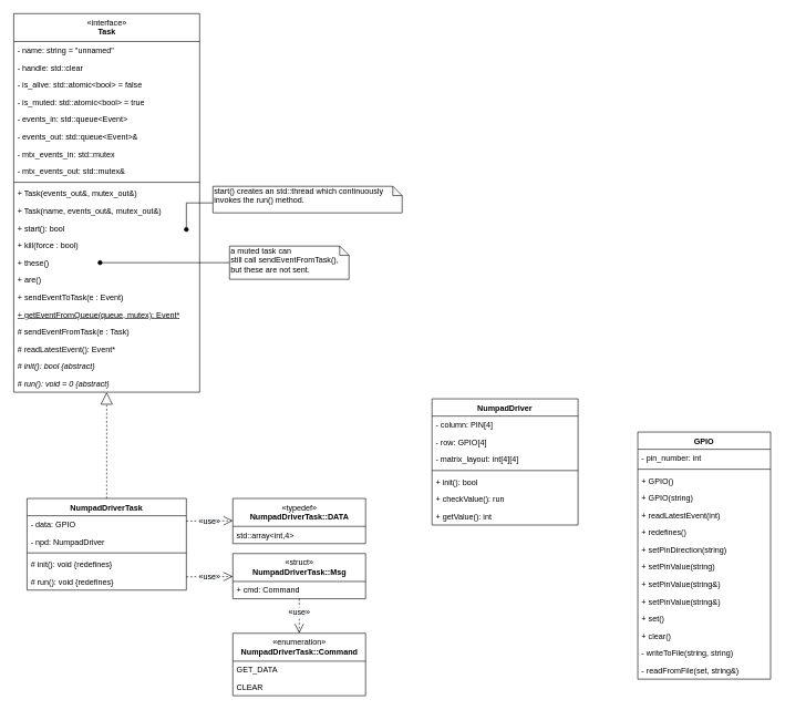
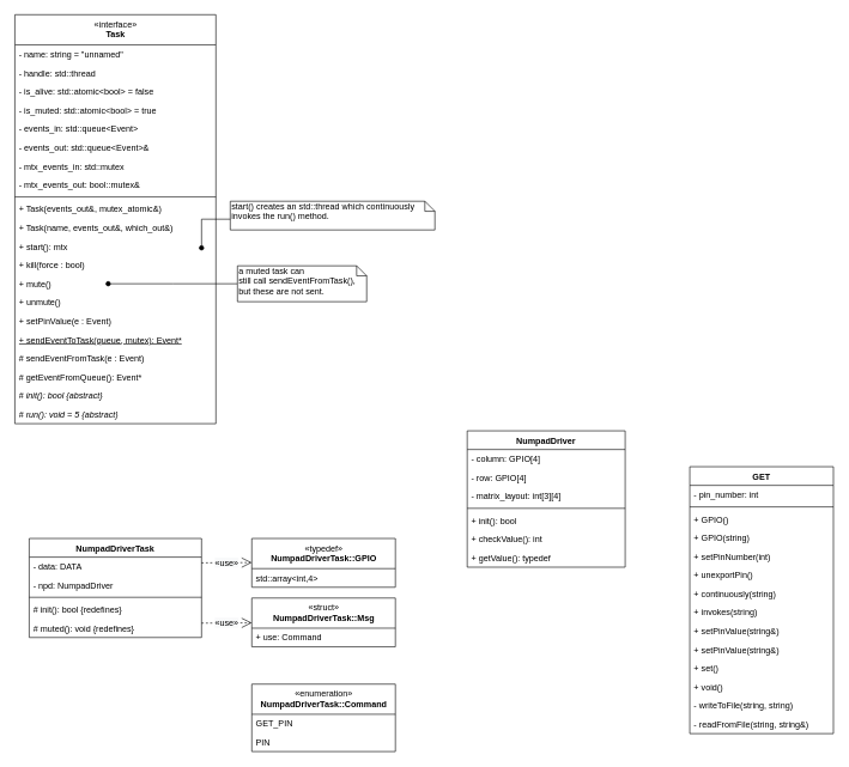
- <mxCell id="45" value="- handle: std::clear" style="text;strokeColor=none;fillColor=none;align=left;verticalAlign=top;spacingLeft=4;spacingRight=4;overflow=hidden;rotatable=0;points=[[0,0.5],[1,0.5]];portConstraint=eastwest;" parent="43" vertex="1"><mxGeometry y="68" width="280" height="26" as="geometry" /></mxCell>
+ <mxCell id="45" value="- handle: std::thread" style="text;strokeColor=none;fillColor=none;align=left;verticalAlign=top;spacingLeft=4;spacingRight=4;overflow=hidden;rotatable=0;points=[[0,0.5],[1,0.5]];portConstraint=eastwest;" parent="43" vertex="1"><mxGeometry y="68" width="280" height="26" as="geometry" /></mxCell>
- <mxCell id="51" value="- mtx_events_out: std::mutex&amp;" style="text;strokeColor=none;fillColor=none;align=left;verticalAlign=top;spacingLeft=4;spacingRight=4;overflow=hidden;rotatable=0;points=[[0,0.5],[1,0.5]];portConstraint=eastwest;" parent="43" vertex="1"><mxGeometry y="224" width="280" height="26" as="geometry" /></mxCell>
+ <mxCell id="51" value="- mtx_events_out: bool::mutex&amp;" style="text;strokeColor=none;fillColor=none;align=left;verticalAlign=top;spacingLeft=4;spacingRight=4;overflow=hidden;rotatable=0;points=[[0,0.5],[1,0.5]];portConstraint=eastwest;" parent="43" vertex="1"><mxGeometry y="224" width="280" height="26" as="geometry" /></mxCell>
- <mxCell id="53" value="+ Task(events_out&amp;, mutex_out&amp;)" style="text;strokeColor=none;fillColor=none;align=left;verticalAlign=top;spacingLeft=4;spacingRight=4;overflow=hidden;rotatable=0;points=[[0,0.5],[1,0.5]];portConstraint=eastwest;" parent="43" vertex="1"><mxGeometry y="258" width="280" height="26" as="geometry" /></mxCell>
+ <mxCell id="53" value="+ Task(events_out&amp;, mutex_atomic&amp;)" style="text;strokeColor=none;fillColor=none;align=left;verticalAlign=top;spacingLeft=4;spacingRight=4;overflow=hidden;rotatable=0;points=[[0,0.5],[1,0.5]];portConstraint=eastwest;" parent="43" vertex="1"><mxGeometry y="258" width="280" height="26" as="geometry" /></mxCell>
- <mxCell id="54" value="+ Task(name, events_out&amp;, mutex_out&amp;)" style="text;strokeColor=none;fillColor=none;align=left;verticalAlign=top;spacingLeft=4;spacingRight=4;overflow=hidden;rotatable=0;points=[[0,0.5],[1,0.5]];portConstraint=eastwest;" parent="43" vertex="1"><mxGeometry y="284" width="280" height="26" as="geometry" /></mxCell>
+ <mxCell id="54" value="+ Task(name, events_out&amp;, which_out&amp;)" style="text;strokeColor=none;fillColor=none;align=left;verticalAlign=top;spacingLeft=4;spacingRight=4;overflow=hidden;rotatable=0;points=[[0,0.5],[1,0.5]];portConstraint=eastwest;" parent="43" vertex="1"><mxGeometry y="284" width="280" height="26" as="geometry" /></mxCell>
- <mxCell id="55" value="+ start(): bool" style="text;strokeColor=none;fillColor=none;align=left;verticalAlign=top;spacingLeft=4;spacingRight=4;overflow=hidden;rotatable=0;points=[[0,0.5],[1,0.5]];portConstraint=eastwest;" parent="43" vertex="1"><mxGeometry y="310" width="280" height="26" as="geometry" /></mxCell>
+ <mxCell id="55" value="+ start(): mtx" style="text;strokeColor=none;fillColor=none;align=left;verticalAlign=top;spacingLeft=4;spacingRight=4;overflow=hidden;rotatable=0;points=[[0,0.5],[1,0.5]];portConstraint=eastwest;" parent="43" vertex="1"><mxGeometry y="310" width="280" height="26" as="geometry" /></mxCell>
- <mxCell id="67" value="a muted task can&lt;br&gt;still call&amp;nbsp;&lt;span&gt;sendEventFromTask&lt;/span&gt;(),&lt;br&gt;but these are not sent." style="shape=note;whiteSpace=wrap;html=1;size=14;verticalAlign=top;align=left;spacingTop=-6;" parent="1" vertex="1"><mxGeometry x="345" y="370" width="180" height="50" as="geometry" /></mxCell>
+ <mxCell id="67" value="a muted task can&lt;br&gt;still call&amp;nbsp;&lt;span&gt;sendEventFromTask&lt;/span&gt;(),&lt;br&gt;but these are not sent." style="shape=note;whiteSpace=wrap;html=1;size=14;verticalAlign=top;align=left;spacingTop=-6;" parent="1" vertex="1"><mxGeometry x="330" y="370" width="180" height="50" as="geometry" /></mxCell>
- <mxCell id="57" value="+ these()" style="text;strokeColor=none;fillColor=none;align=left;verticalAlign=top;spacingLeft=4;spacingRight=4;overflow=hidden;rotatable=0;points=[[0,0.5],[1,0.5]];portConstraint=eastwest;" parent="43" vertex="1"><mxGeometry y="362" width="280" height="26" as="geometry" /></mxCell>
+ <mxCell id="57" value="+ mute()" style="text;strokeColor=none;fillColor=none;align=left;verticalAlign=top;spacingLeft=4;spacingRight=4;overflow=hidden;rotatable=0;points=[[0,0.5],[1,0.5]];portConstraint=eastwest;" parent="43" vertex="1"><mxGeometry y="362" width="280" height="26" as="geometry" /></mxCell>
- <mxCell id="58" value="+ are()" style="text;strokeColor=none;fillColor=none;align=left;verticalAlign=top;spacingLeft=4;spacingRight=4;overflow=hidden;rotatable=0;points=[[0,0.5],[1,0.5]];portConstraint=eastwest;" parent="43" vertex="1"><mxGeometry y="388" width="280" height="26" as="geometry" /></mxCell>
+ <mxCell id="58" value="+ unmute()" style="text;strokeColor=none;fillColor=none;align=left;verticalAlign=top;spacingLeft=4;spacingRight=4;overflow=hidden;rotatable=0;points=[[0,0.5],[1,0.5]];portConstraint=eastwest;" parent="43" vertex="1"><mxGeometry y="388" width="280" height="26" as="geometry" /></mxCell>
- <mxCell id="59" value="+ sendEventToTask(e : Event)" style="text;strokeColor=none;fillColor=none;align=left;verticalAlign=top;spacingLeft=4;spacingRight=4;overflow=hidden;rotatable=0;points=[[0,0.5],[1,0.5]];portConstraint=eastwest;" parent="43" vertex="1"><mxGeometry y="414" width="280" height="26" as="geometry" /></mxCell>
+ <mxCell id="59" value="+ setPinValue(e : Event)" style="text;strokeColor=none;fillColor=none;align=left;verticalAlign=top;spacingLeft=4;spacingRight=4;overflow=hidden;rotatable=0;points=[[0,0.5],[1,0.5]];portConstraint=eastwest;" parent="43" vertex="1"><mxGeometry y="414" width="280" height="26" as="geometry" /></mxCell>
- <mxCell id="60" value="+ getEventFromQueue(queue, mutex): Event*" style="text;strokeColor=none;fillColor=none;align=left;verticalAlign=top;spacingLeft=4;spacingRight=4;overflow=hidden;rotatable=0;points=[[0,0.5],[1,0.5]];portConstraint=eastwest;fontStyle=4;html=1;" parent="43" vertex="1"><mxGeometry y="440" width="280" height="26" as="geometry" /></mxCell>
+ <mxCell id="60" value="+ sendEventToTask(queue, mutex): Event*" style="text;strokeColor=none;fillColor=none;align=left;verticalAlign=top;spacingLeft=4;spacingRight=4;overflow=hidden;rotatable=0;points=[[0,0.5],[1,0.5]];portConstraint=eastwest;fontStyle=4;html=1;" parent="43" vertex="1"><mxGeometry y="440" width="280" height="26" as="geometry" /></mxCell>
- <mxCell id="61" value="# sendEventFromTask(e : Task)" style="text;strokeColor=none;fillColor=none;align=left;verticalAlign=top;spacingLeft=4;spacingRight=4;overflow=hidden;rotatable=0;points=[[0,0.5],[1,0.5]];portConstraint=eastwest;" parent="43" vertex="1"><mxGeometry y="466" width="280" height="26" as="geometry" /></mxCell>
+ <mxCell id="61" value="# sendEventFromTask(e : Event)" style="text;strokeColor=none;fillColor=none;align=left;verticalAlign=top;spacingLeft=4;spacingRight=4;overflow=hidden;rotatable=0;points=[[0,0.5],[1,0.5]];portConstraint=eastwest;" parent="43" vertex="1"><mxGeometry y="466" width="280" height="26" as="geometry" /></mxCell>
- <mxCell id="62" value="# readLatestEvent(): Event*" style="text;strokeColor=none;fillColor=none;align=left;verticalAlign=top;spacingLeft=4;spacingRight=4;overflow=hidden;rotatable=0;points=[[0,0.5],[1,0.5]];portConstraint=eastwest;" parent="43" vertex="1"><mxGeometry y="492" width="280" height="26" as="geometry" /></mxCell>
+ <mxCell id="62" value="# getEventFromQueue(): Event*" style="text;strokeColor=none;fillColor=none;align=left;verticalAlign=top;spacingLeft=4;spacingRight=4;overflow=hidden;rotatable=0;points=[[0,0.5],[1,0.5]];portConstraint=eastwest;" parent="43" vertex="1"><mxGeometry y="492" width="280" height="26" as="geometry" /></mxCell>
- <mxCell id="64" value="&lt;span style=&quot;font-style: normal&quot;&gt;#&lt;/span&gt; run(): void = 0 {abstract}" style="text;strokeColor=none;fillColor=none;align=left;verticalAlign=top;spacingLeft=4;spacingRight=4;overflow=hidden;rotatable=0;points=[[0,0.5],[1,0.5]];portConstraint=eastwest;fontStyle=2;html=1;" parent="43" vertex="1"><mxGeometry y="544" width="280" height="26" as="geometry" /></mxCell>
+ <mxCell id="64" value="&lt;span style=&quot;font-style: normal&quot;&gt;#&lt;/span&gt; run(): void = 5 {abstract}" style="text;strokeColor=none;fillColor=none;align=left;verticalAlign=top;spacingLeft=4;spacingRight=4;overflow=hidden;rotatable=0;points=[[0,0.5],[1,0.5]];portConstraint=eastwest;fontStyle=2;html=1;" parent="43" vertex="1"><mxGeometry y="544" width="280" height="26" as="geometry" /></mxCell>
- <mxCell id="32" value="- column: PIN[4]" style="text;strokeColor=none;fillColor=none;align=left;verticalAlign=top;spacingLeft=4;spacingRight=4;overflow=hidden;rotatable=0;points=[[0,0.5],[1,0.5]];portConstraint=eastwest;" parent="31" vertex="1"><mxGeometry y="26" width="220" height="26" as="geometry" /></mxCell>
+ <mxCell id="32" value="- column: GPIO[4]" style="text;strokeColor=none;fillColor=none;align=left;verticalAlign=top;spacingLeft=4;spacingRight=4;overflow=hidden;rotatable=0;points=[[0,0.5],[1,0.5]];portConstraint=eastwest;" parent="31" vertex="1"><mxGeometry y="26" width="220" height="26" as="geometry" /></mxCell>
- <mxCell id="16" value="GPIO" style="swimlane;fontStyle=1;align=center;verticalAlign=top;childLayout=stackLayout;horizontal=1;startSize=26;horizontalStack=0;resizeParent=1;resizeParentMax=0;resizeLast=0;collapsible=1;marginBottom=0;" parent="1" vertex="1"><mxGeometry x="960" y="650" width="200" height="372" as="geometry"><mxRectangle x="1110" y="530" width="110" height="26" as="alternateBounds" /></mxGeometry></mxCell>
+ <mxCell id="16" value="GET" style="swimlane;fontStyle=1;align=center;verticalAlign=top;childLayout=stackLayout;horizontal=1;startSize=26;horizontalStack=0;resizeParent=1;resizeParentMax=0;resizeLast=0;collapsible=1;marginBottom=0;" parent="1" vertex="1"><mxGeometry x="960" y="650" width="200" height="372" as="geometry"><mxRectangle x="1110" y="530" width="110" height="26" as="alternateBounds" /></mxGeometry></mxCell>
- <mxCell id="4" value="" style="endArrow=block;endSize=16;endFill=0;html=1;rounded=0;dashed=1;entryX=0.5;entryY=1;entryDx=0;entryDy=0;" parent="1" source="5" target="43" edge="1"><mxGeometry width="160" relative="1" as="geometry"><mxPoint x="300" y="590" as="sourcePoint" /><mxPoint x="161.92" y="665.012" as="targetPoint" /></mxGeometry></mxCell>
- <mxCell id="34" value="- matrix_layout: int[4][4]" style="text;strokeColor=none;fillColor=none;align=left;verticalAlign=top;spacingLeft=4;spacingRight=4;overflow=hidden;rotatable=0;points=[[0,0.5],[1,0.5]];portConstraint=eastwest;" parent="31" vertex="1"><mxGeometry y="78" width="220" height="26" as="geometry" /></mxCell>
+ <mxCell id="34" value="- matrix_layout: int[3][4]" style="text;strokeColor=none;fillColor=none;align=left;verticalAlign=top;spacingLeft=4;spacingRight=4;overflow=hidden;rotatable=0;points=[[0,0.5],[1,0.5]];portConstraint=eastwest;" parent="31" vertex="1"><mxGeometry y="78" width="220" height="26" as="geometry" /></mxCell>
- <mxCell id="37" value="+ checkValue(): run" style="text;strokeColor=none;fillColor=none;align=left;verticalAlign=top;spacingLeft=4;spacingRight=4;overflow=hidden;rotatable=0;points=[[0,0.5],[1,0.5]];portConstraint=eastwest;" parent="31" vertex="1"><mxGeometry y="138" width="220" height="26" as="geometry" /></mxCell>
+ <mxCell id="37" value="+ checkValue(): int" style="text;strokeColor=none;fillColor=none;align=left;verticalAlign=top;spacingLeft=4;spacingRight=4;overflow=hidden;rotatable=0;points=[[0,0.5],[1,0.5]];portConstraint=eastwest;" parent="31" vertex="1"><mxGeometry y="138" width="220" height="26" as="geometry" /></mxCell>
- <mxCell id="40" value="&lt;span style=&quot;font-weight: normal&quot;&gt;«typedef»&lt;br&gt;&lt;/span&gt;&lt;div&gt;&lt;b&gt;NumpadDriverTask::DATA&lt;/b&gt;&lt;/div&gt;" style="swimlane;fontStyle=1;align=center;verticalAlign=top;childLayout=stackLayout;horizontal=1;startSize=42;horizontalStack=0;resizeParent=1;resizeParentMax=0;resizeLast=0;collapsible=1;marginBottom=0;html=1;" parent="1" vertex="1"><mxGeometry x="350" y="750" width="200" height="68" as="geometry"><mxRectangle x="390" y="412" width="180" height="42" as="alternateBounds" /></mxGeometry></mxCell>
+ <mxCell id="40" value="&lt;span style=&quot;font-weight: normal&quot;&gt;«typedef»&lt;br&gt;&lt;/span&gt;&lt;div&gt;&lt;b&gt;NumpadDriverTask::GPIO&lt;/b&gt;&lt;/div&gt;" style="swimlane;fontStyle=1;align=center;verticalAlign=top;childLayout=stackLayout;horizontal=1;startSize=42;horizontalStack=0;resizeParent=1;resizeParentMax=0;resizeLast=0;collapsible=1;marginBottom=0;html=1;" parent="1" vertex="1"><mxGeometry x="350" y="750" width="200" height="68" as="geometry"><mxRectangle x="390" y="412" width="180" height="42" as="alternateBounds" /></mxGeometry></mxCell>
- <mxCell id="21" value="+ readLatestEvent(int)" style="text;strokeColor=none;fillColor=none;align=left;verticalAlign=top;spacingLeft=4;spacingRight=4;overflow=hidden;rotatable=0;points=[[0,0.5],[1,0.5]];portConstraint=eastwest;" parent="16" vertex="1"><mxGeometry y="112" width="200" height="26" as="geometry" /></mxCell>
+ <mxCell id="21" value="+ setPinNumber(int)" style="text;strokeColor=none;fillColor=none;align=left;verticalAlign=top;spacingLeft=4;spacingRight=4;overflow=hidden;rotatable=0;points=[[0,0.5],[1,0.5]];portConstraint=eastwest;" parent="16" vertex="1"><mxGeometry y="112" width="200" height="26" as="geometry" /></mxCell>
- <mxCell id="38" value="+ getValue(): int" style="text;strokeColor=none;fillColor=none;align=left;verticalAlign=top;spacingLeft=4;spacingRight=4;overflow=hidden;rotatable=0;points=[[0,0.5],[1,0.5]];portConstraint=eastwest;" parent="31" vertex="1"><mxGeometry y="164" width="220" height="26" as="geometry" /></mxCell>
+ <mxCell id="38" value="+ getValue(): typedef" style="text;strokeColor=none;fillColor=none;align=left;verticalAlign=top;spacingLeft=4;spacingRight=4;overflow=hidden;rotatable=0;points=[[0,0.5],[1,0.5]];portConstraint=eastwest;" parent="31" vertex="1"><mxGeometry y="164" width="220" height="26" as="geometry" /></mxCell>
- <mxCell id="6" value="- data: GPIO" style="text;strokeColor=none;fillColor=none;align=left;verticalAlign=top;spacingLeft=4;spacingRight=4;overflow=hidden;rotatable=0;points=[[0,0.5],[1,0.5]];portConstraint=eastwest;" parent="5" vertex="1"><mxGeometry y="26" width="240" height="26" as="geometry" /></mxCell>
+ <mxCell id="6" value="- data: DATA" style="text;strokeColor=none;fillColor=none;align=left;verticalAlign=top;spacingLeft=4;spacingRight=4;overflow=hidden;rotatable=0;points=[[0,0.5],[1,0.5]];portConstraint=eastwest;" parent="5" vertex="1"><mxGeometry y="26" width="240" height="26" as="geometry" /></mxCell>
- <mxCell id="22" value="+ redefines()" style="text;strokeColor=none;fillColor=none;align=left;verticalAlign=top;spacingLeft=4;spacingRight=4;overflow=hidden;rotatable=0;points=[[0,0.5],[1,0.5]];portConstraint=eastwest;" parent="16" vertex="1"><mxGeometry y="138" width="200" height="26" as="geometry" /></mxCell>
+ <mxCell id="22" value="+ unexportPin()" style="text;strokeColor=none;fillColor=none;align=left;verticalAlign=top;spacingLeft=4;spacingRight=4;overflow=hidden;rotatable=0;points=[[0,0.5],[1,0.5]];portConstraint=eastwest;" parent="16" vertex="1"><mxGeometry y="138" width="200" height="26" as="geometry" /></mxCell>
- <mxCell id="23" value="+ setPinDirection(string)" style="text;strokeColor=none;fillColor=none;align=left;verticalAlign=top;spacingLeft=4;spacingRight=4;overflow=hidden;rotatable=0;points=[[0,0.5],[1,0.5]];portConstraint=eastwest;" parent="16" vertex="1"><mxGeometry y="164" width="200" height="26" as="geometry" /></mxCell>
+ <mxCell id="23" value="+ continuously(string)" style="text;strokeColor=none;fillColor=none;align=left;verticalAlign=top;spacingLeft=4;spacingRight=4;overflow=hidden;rotatable=0;points=[[0,0.5],[1,0.5]];portConstraint=eastwest;" parent="16" vertex="1"><mxGeometry y="164" width="200" height="26" as="geometry" /></mxCell>
- <mxCell id="9" value="# init(): void {redefines}" style="text;strokeColor=none;fillColor=none;align=left;verticalAlign=top;spacingLeft=4;spacingRight=4;overflow=hidden;rotatable=0;points=[[0,0.5],[1,0.5]];portConstraint=eastwest;" parent="5" vertex="1"><mxGeometry y="86" width="240" height="26" as="geometry" /></mxCell>
+ <mxCell id="9" value="# init(): bool {redefines}" style="text;strokeColor=none;fillColor=none;align=left;verticalAlign=top;spacingLeft=4;spacingRight=4;overflow=hidden;rotatable=0;points=[[0,0.5],[1,0.5]];portConstraint=eastwest;" parent="5" vertex="1"><mxGeometry y="86" width="240" height="26" as="geometry" /></mxCell>
- <mxCell id="24" value="+ setPinValue(string)" style="text;strokeColor=none;fillColor=none;align=left;verticalAlign=top;spacingLeft=4;spacingRight=4;overflow=hidden;rotatable=0;points=[[0,0.5],[1,0.5]];portConstraint=eastwest;" parent="16" vertex="1"><mxGeometry y="190" width="200" height="26" as="geometry" /></mxCell>
+ <mxCell id="24" value="+ invokes(string)" style="text;strokeColor=none;fillColor=none;align=left;verticalAlign=top;spacingLeft=4;spacingRight=4;overflow=hidden;rotatable=0;points=[[0,0.5],[1,0.5]];portConstraint=eastwest;" parent="16" vertex="1"><mxGeometry y="190" width="200" height="26" as="geometry" /></mxCell>
- <mxCell id="10" value="# run(): void {redefines}" style="text;strokeColor=none;fillColor=none;align=left;verticalAlign=top;spacingLeft=4;spacingRight=4;overflow=hidden;rotatable=0;points=[[0,0.5],[1,0.5]];portConstraint=eastwest;" parent="5" vertex="1"><mxGeometry y="112" width="240" height="26" as="geometry" /></mxCell>
+ <mxCell id="10" value="# muted(): void {redefines}" style="text;strokeColor=none;fillColor=none;align=left;verticalAlign=top;spacingLeft=4;spacingRight=4;overflow=hidden;rotatable=0;points=[[0,0.5],[1,0.5]];portConstraint=eastwest;" parent="5" vertex="1"><mxGeometry y="112" width="240" height="26" as="geometry" /></mxCell>
- <mxCell id="12" value="+ cmd: Command" style="text;strokeColor=none;fillColor=none;align=left;verticalAlign=top;spacingLeft=4;spacingRight=4;overflow=hidden;rotatable=0;points=[[0,0.5],[1,0.5]];portConstraint=eastwest;" parent="11" vertex="1"><mxGeometry y="42" width="200" height="26" as="geometry" /></mxCell>
+ <mxCell id="12" value="+ use: Command" style="text;strokeColor=none;fillColor=none;align=left;verticalAlign=top;spacingLeft=4;spacingRight=4;overflow=hidden;rotatable=0;points=[[0,0.5],[1,0.5]];portConstraint=eastwest;" parent="11" vertex="1"><mxGeometry y="42" width="200" height="26" as="geometry" /></mxCell>
- <mxCell id="2" value="&lt;span style=&quot;font-size: 12px ; background-color: rgb(248 , 249 , 250)&quot;&gt;«use»&lt;/span&gt;" style="endArrow=open;endSize=12;dashed=1;html=1;exitX=0.5;exitY=1;exitDx=0;exitDy=0;" parent="1" source="11" target="13" edge="1"><mxGeometry x="-0.176" width="160" relative="1" as="geometry"><mxPoint x="450" y="935" as="sourcePoint" /><mxPoint x="350" y="999" as="targetPoint" /><mxPoint as="offset" /></mxGeometry></mxCell>
- <mxCell id="28" value="+ clear()" style="text;strokeColor=none;fillColor=none;align=left;verticalAlign=top;spacingLeft=4;spacingRight=4;overflow=hidden;rotatable=0;points=[[0,0.5],[1,0.5]];portConstraint=eastwest;" parent="16" vertex="1"><mxGeometry y="294" width="200" height="26" as="geometry" /></mxCell>
+ <mxCell id="28" value="+ void()" style="text;strokeColor=none;fillColor=none;align=left;verticalAlign=top;spacingLeft=4;spacingRight=4;overflow=hidden;rotatable=0;points=[[0,0.5],[1,0.5]];portConstraint=eastwest;" parent="16" vertex="1"><mxGeometry y="294" width="200" height="26" as="geometry" /></mxCell>
- <mxCell id="14" value="GET_DATA" style="text;strokeColor=none;fillColor=none;align=left;verticalAlign=top;spacingLeft=4;spacingRight=4;overflow=hidden;rotatable=0;points=[[0,0.5],[1,0.5]];portConstraint=eastwest;" parent="13" vertex="1"><mxGeometry y="42" width="200" height="26" as="geometry" /></mxCell>
+ <mxCell id="14" value="GET_PIN" style="text;strokeColor=none;fillColor=none;align=left;verticalAlign=top;spacingLeft=4;spacingRight=4;overflow=hidden;rotatable=0;points=[[0,0.5],[1,0.5]];portConstraint=eastwest;" parent="13" vertex="1"><mxGeometry y="42" width="200" height="26" as="geometry" /></mxCell>
- <mxCell id="30" value="- readFromFile(set, string&amp;)" style="text;strokeColor=none;fillColor=none;align=left;verticalAlign=top;spacingLeft=4;spacingRight=4;overflow=hidden;rotatable=0;points=[[0,0.5],[1,0.5]];portConstraint=eastwest;" parent="16" vertex="1"><mxGeometry y="346" width="200" height="26" as="geometry" /></mxCell>
+ <mxCell id="30" value="- readFromFile(string, string&amp;)" style="text;strokeColor=none;fillColor=none;align=left;verticalAlign=top;spacingLeft=4;spacingRight=4;overflow=hidden;rotatable=0;points=[[0,0.5],[1,0.5]];portConstraint=eastwest;" parent="16" vertex="1"><mxGeometry y="346" width="200" height="26" as="geometry" /></mxCell>
- <mxCell id="15" value="CLEAR" style="text;strokeColor=none;fillColor=none;align=left;verticalAlign=top;spacingLeft=4;spacingRight=4;overflow=hidden;rotatable=0;points=[[0,0.5],[1,0.5]];portConstraint=eastwest;" parent="13" vertex="1"><mxGeometry y="68" width="200" height="26" as="geometry" /></mxCell>
+ <mxCell id="15" value="PIN" style="text;strokeColor=none;fillColor=none;align=left;verticalAlign=top;spacingLeft=4;spacingRight=4;overflow=hidden;rotatable=0;points=[[0,0.5],[1,0.5]];portConstraint=eastwest;" parent="13" vertex="1"><mxGeometry y="68" width="200" height="26" as="geometry" /></mxCell>
